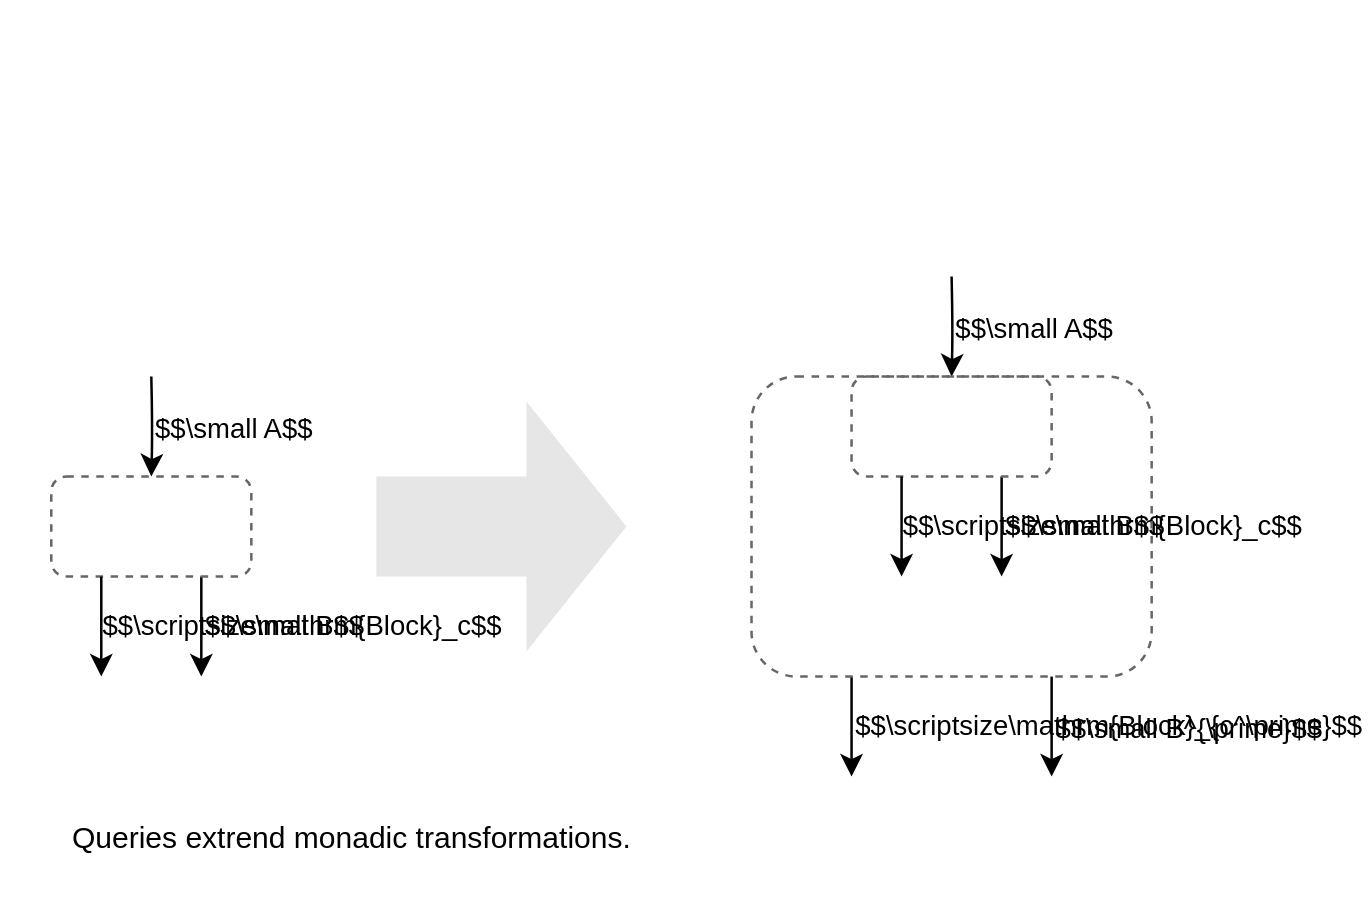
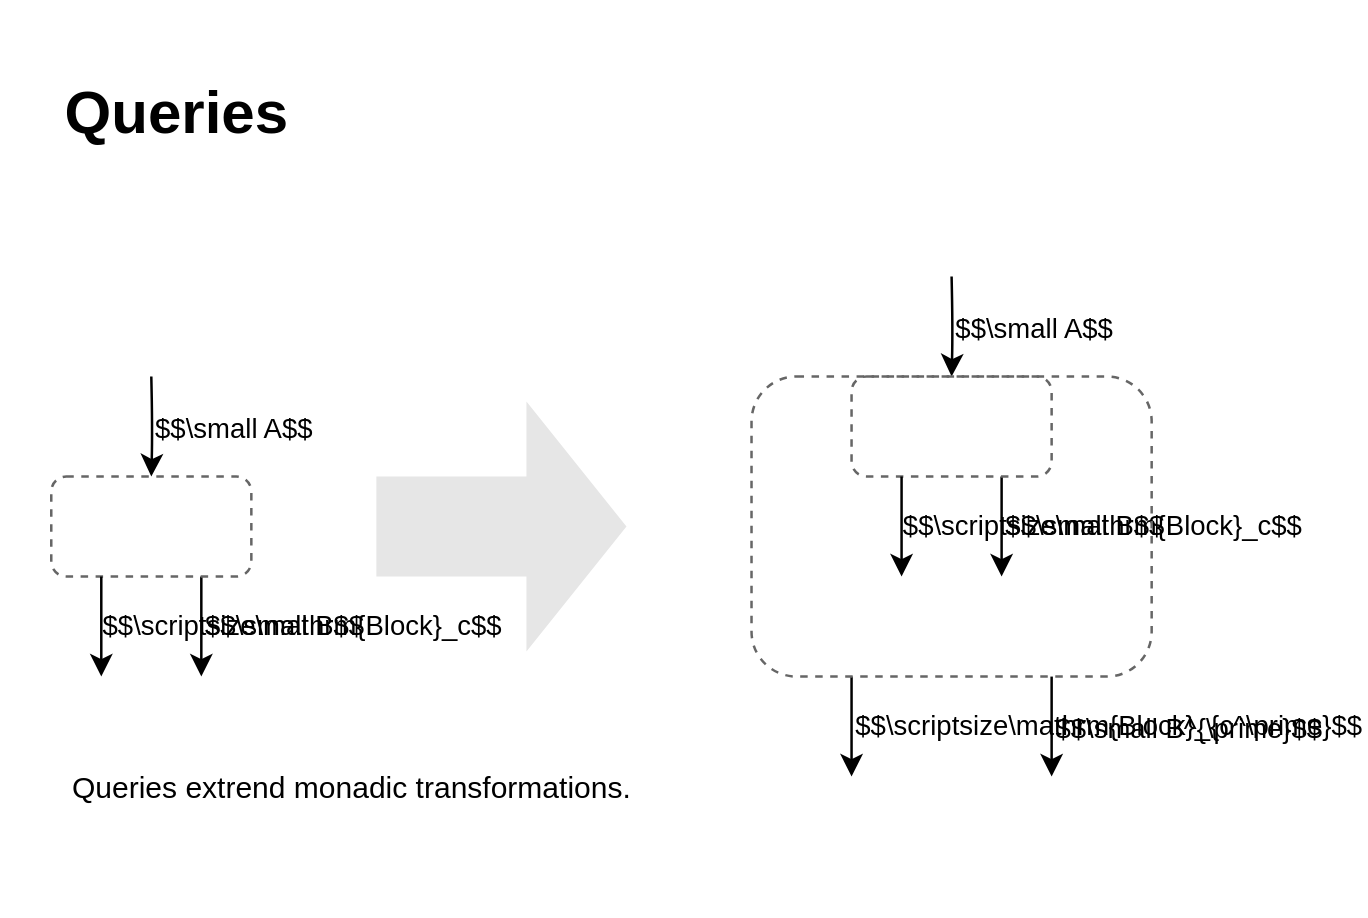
+ <mxCell id="2" value="&lt;h1&gt;Queries&lt;br&gt;&lt;/h1&gt;" style="text;align=center;verticalAlign=middle;resizable=0;points=[];autosize=1;labelBorderColor=none;labelBackgroundColor=none;html=1;" parent="1" vertex="1"><mxGeometry x="20" y="20" width="100" height="50" as="geometry" /></mxCell>
- <mxCell id="3" value="Queries extrend monadic transformations." style="text;html=1;align=center;verticalAlign=middle;resizable=0;points=[];autosize=1;" vertex="1" parent="1"><mxGeometry x="20" y="325" width="240" height="20" as="geometry" /></mxCell>
+ <mxCell id="3" value="Queries extrend monadic transformations." style="text;html=1;align=center;verticalAlign=middle;resizable=0;points=[];autosize=1;" vertex="1" parent="1"><mxGeometry x="20" y="305" width="240" height="20" as="geometry" /></mxCell>
